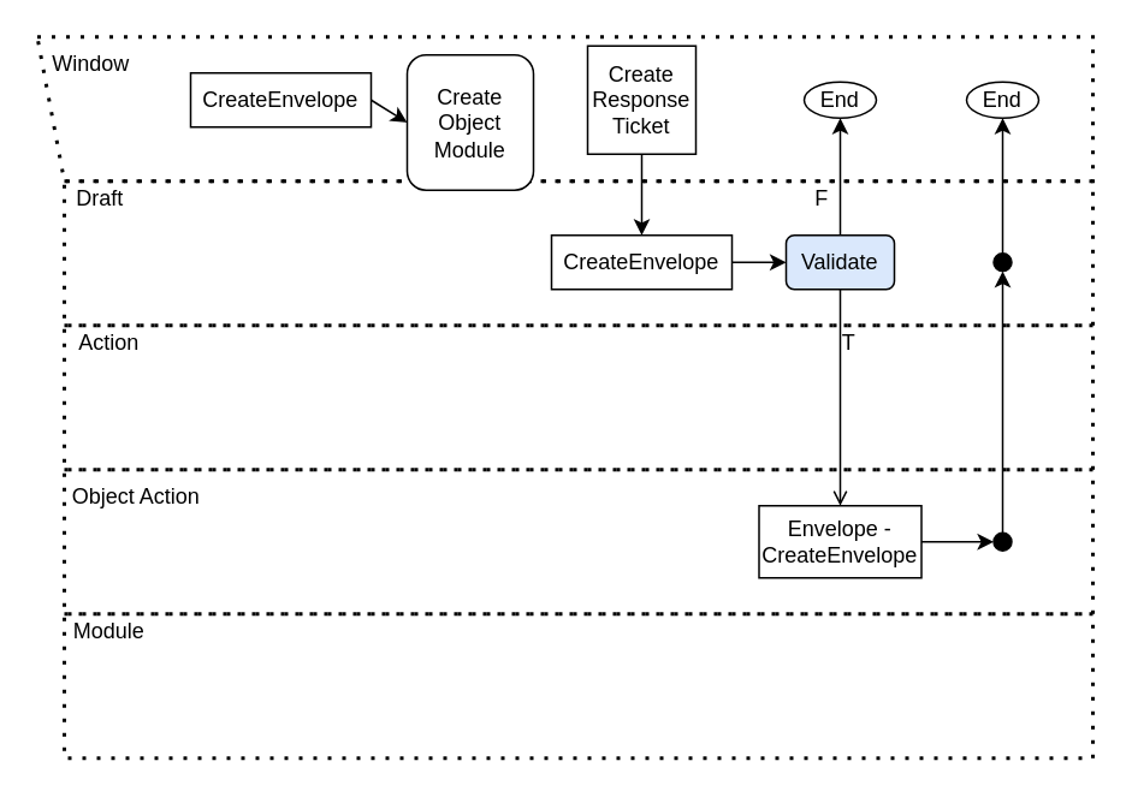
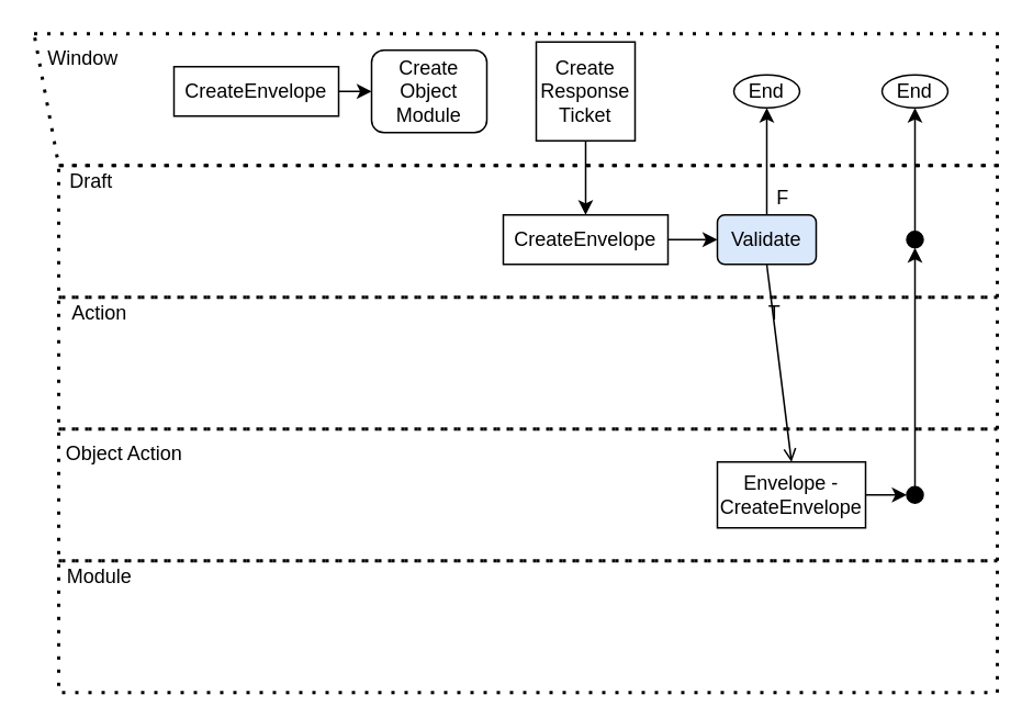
- <mxCell id="13" value="Create Object Module" style="rounded=1;whiteSpace=wrap;html=1;" vertex="1" parent="1"><mxGeometry x="225" y="30" width="70" height="75" as="geometry" /></mxCell>
+ <mxCell id="13" value="Create Object Module" style="rounded=1;whiteSpace=wrap;html=1;" vertex="1" parent="1"><mxGeometry x="225" y="30" width="70" height="50" as="geometry" /></mxCell>
- <mxCell id="22" value="F" style="text;html=1;strokeColor=none;fillColor=none;align=center;verticalAlign=middle;whiteSpace=wrap;rounded=0;" vertex="1" parent="1"><mxGeometry x="445" y="100" width="20" height="20" as="geometry" /></mxCell>
+ <mxCell id="22" value="F" style="text;html=1;strokeColor=none;fillColor=none;align=center;verticalAlign=middle;whiteSpace=wrap;rounded=0;" vertex="1" parent="1"><mxGeometry x="465" y="110" width="20" height="20" as="geometry" /></mxCell>
- <mxCell id="23" value="Envelope -&lt;br&gt;CreateEnvelope" style="rounded=0;whiteSpace=wrap;html=1;" vertex="1" parent="1"><mxGeometry x="420" y="280" width="90" height="40" as="geometry" /></mxCell>
+ <mxCell id="23" value="Envelope -&lt;br&gt;CreateEnvelope" style="rounded=0;whiteSpace=wrap;html=1;" vertex="1" parent="1"><mxGeometry x="435" y="280" width="90" height="40" as="geometry" /></mxCell>
